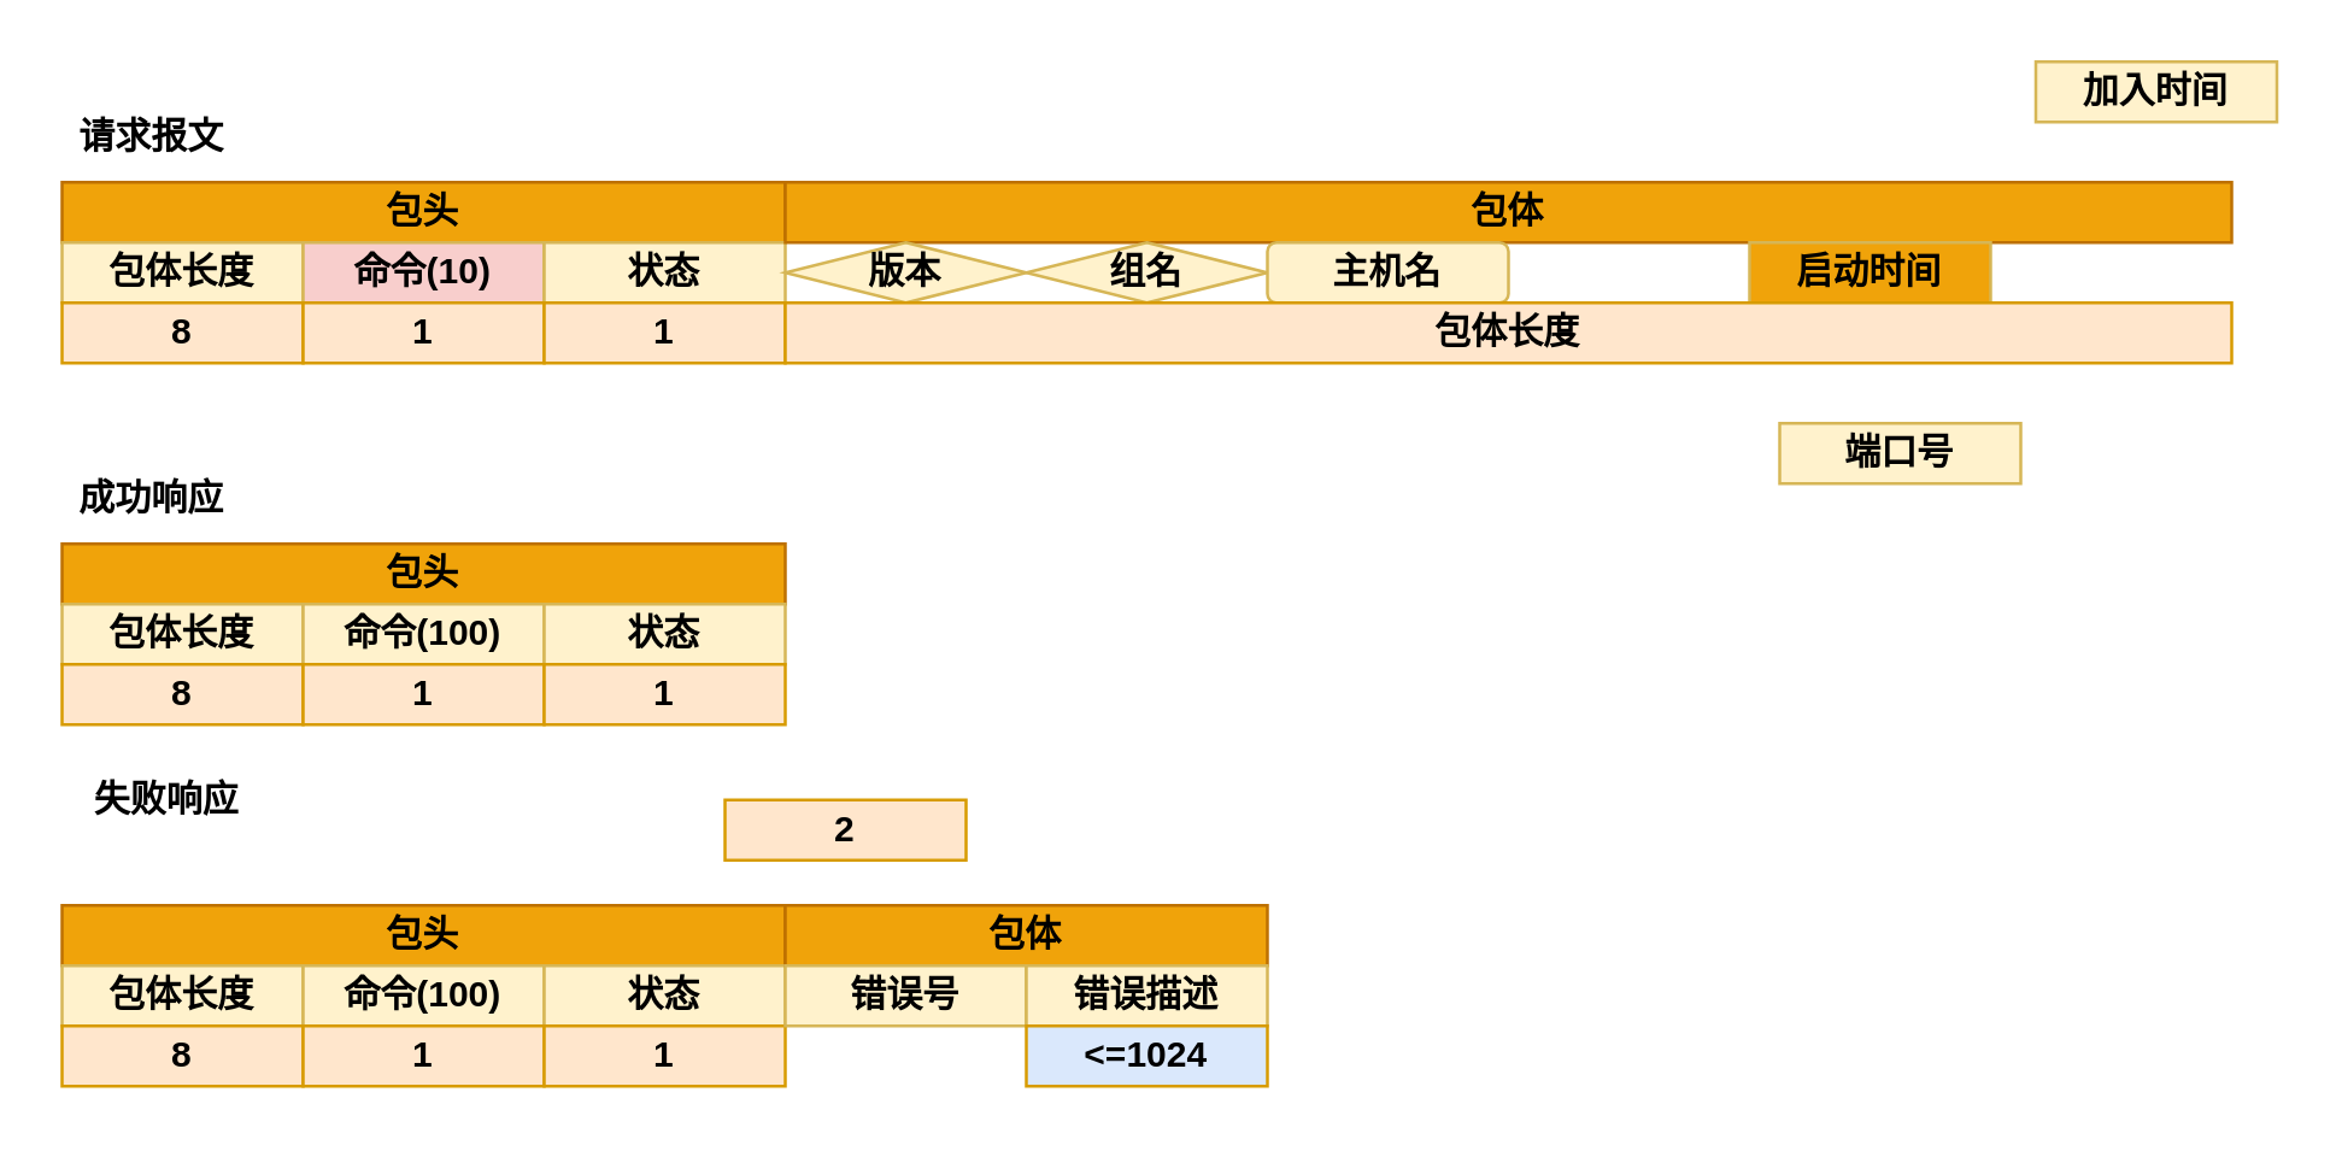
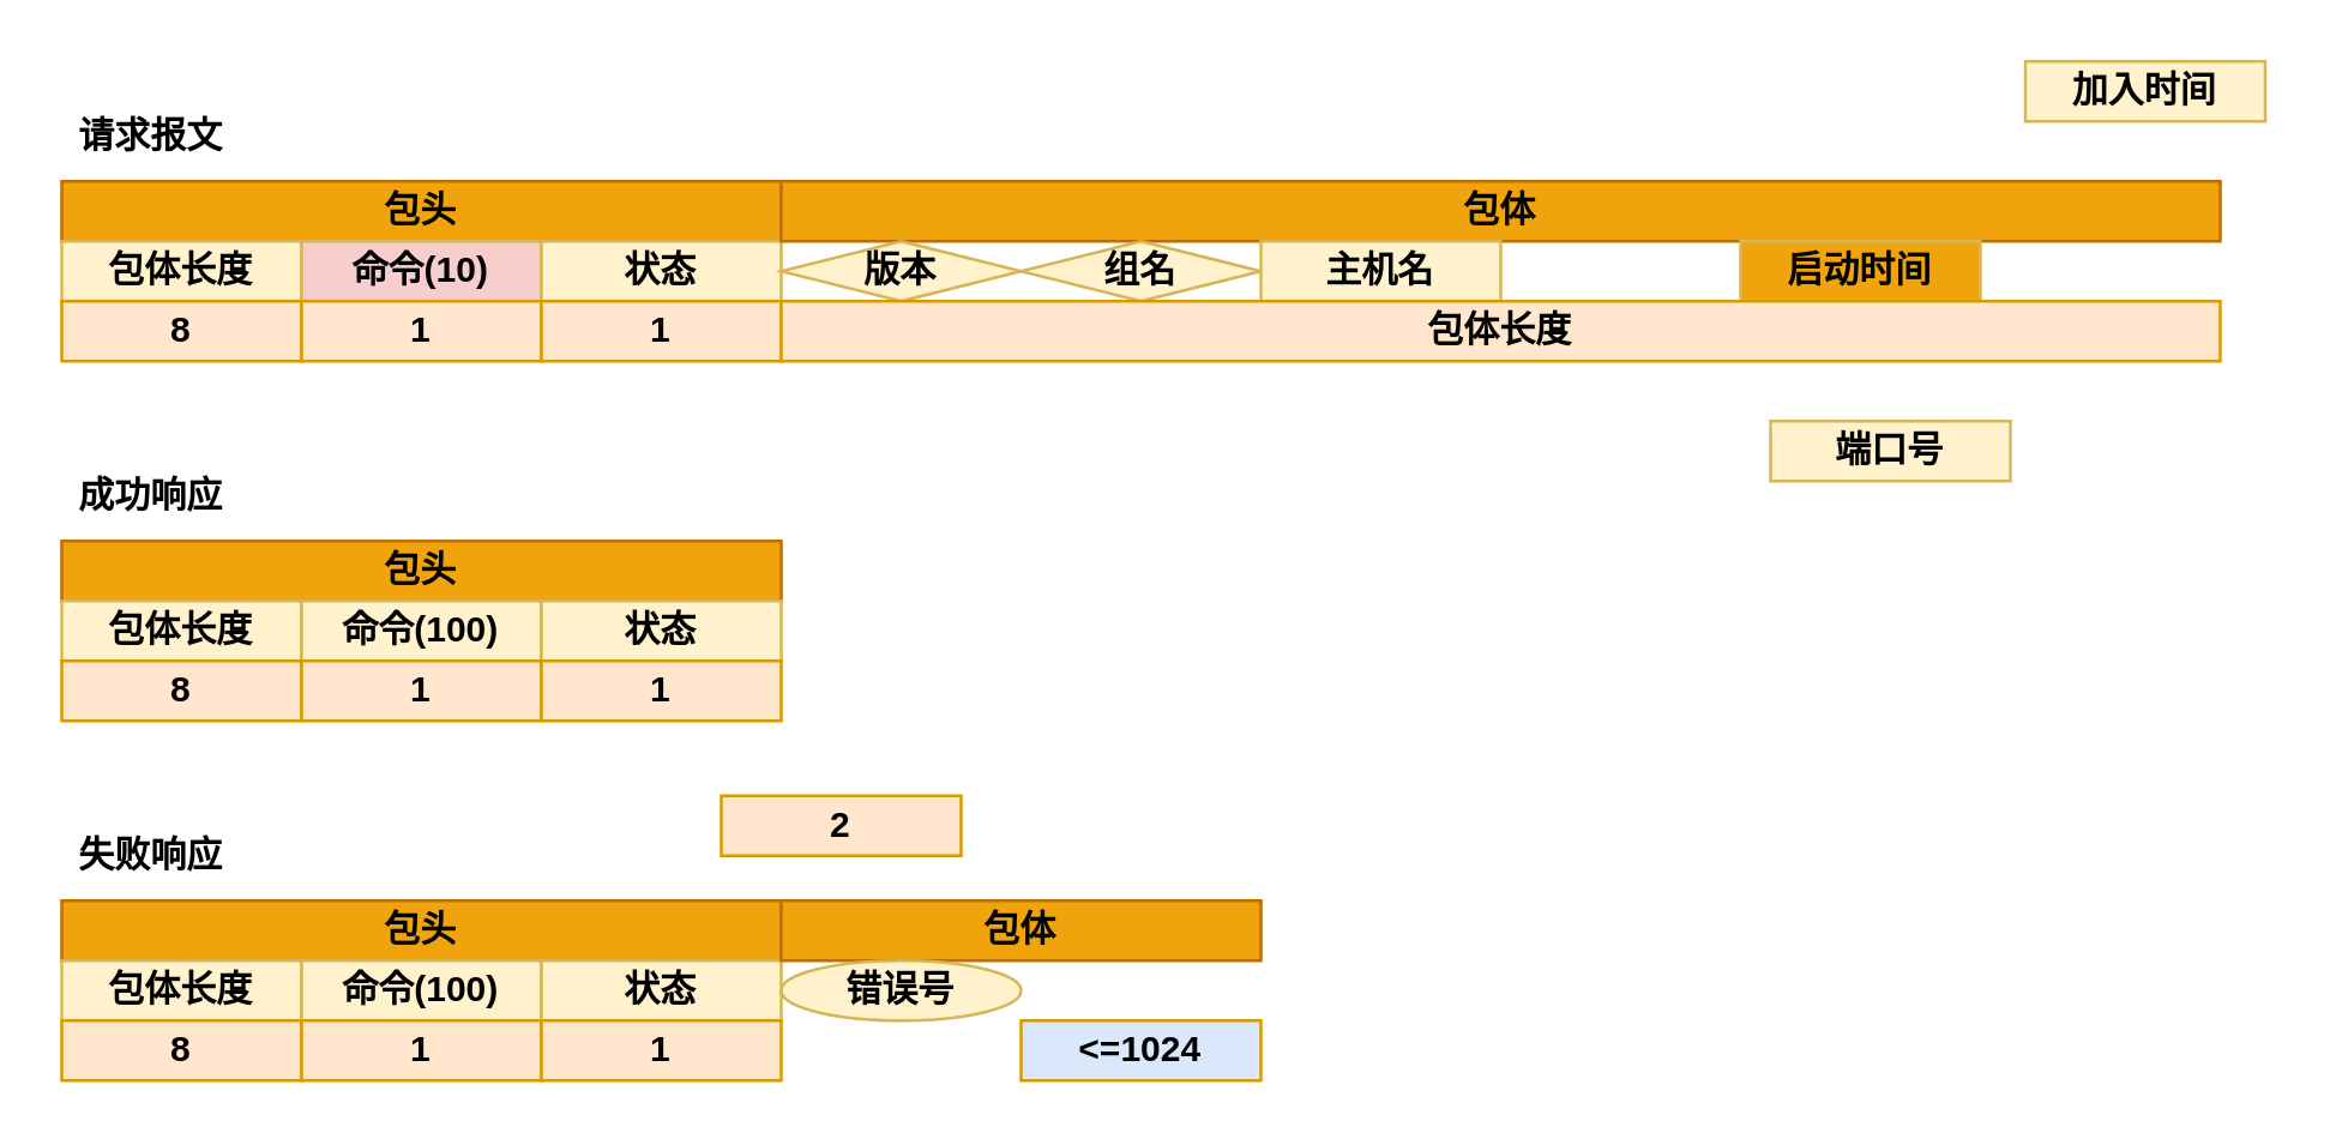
- <mxCell id="13" value="主机名" style="whiteSpace=wrap;html=1;fillColor=#fff2cc;strokeColor=#d6b656;fontStyle=1;rounded=1;" vertex="1" parent="1"><mxGeometry x="420" y="80" width="80" height="20" as="geometry" /></mxCell>
+ <mxCell id="13" value="主机名" style="rounded=0;whiteSpace=wrap;html=1;fillColor=#fff2cc;strokeColor=#d6b656;fontStyle=1" vertex="1" parent="1"><mxGeometry x="420" y="80" width="80" height="20" as="geometry" /></mxCell>
- <mxCell id="26" value="&lt;b&gt;失败响应&lt;/b&gt;" style="text;html=1;strokeColor=none;fillColor=none;align=center;verticalAlign=middle;whiteSpace=wrap;rounded=0;" vertex="1" parent="1"><mxGeometry x="25" y="250" width="60" height="30" as="geometry" /></mxCell>
+ <mxCell id="26" value="&lt;b&gt;失败响应&lt;/b&gt;" style="text;html=1;strokeColor=none;fillColor=none;align=center;verticalAlign=middle;whiteSpace=wrap;rounded=0;" vertex="1" parent="1"><mxGeometry x="20" y="270" width="60" height="30" as="geometry" /></mxCell>
- <mxCell id="35" value="错误号" style="rounded=0;whiteSpace=wrap;html=1;fillColor=#fff2cc;strokeColor=#d6b656;fontStyle=1" vertex="1" parent="1"><mxGeometry x="260" y="320" width="80" height="20" as="geometry" /></mxCell>
+ <mxCell id="35" value="错误号" style="ellipse;whiteSpace=wrap;html=1;fillColor=#fff2cc;strokeColor=#d6b656;fontStyle=1;" vertex="1" parent="1"><mxGeometry x="260" y="320" width="80" height="20" as="geometry" /></mxCell>
- <mxCell id="36" value="错误描述" style="rounded=0;whiteSpace=wrap;html=1;fillColor=#fff2cc;strokeColor=#d6b656;fontStyle=1" vertex="1" parent="1"><mxGeometry x="340" y="320" width="80" height="20" as="geometry" /></mxCell>
